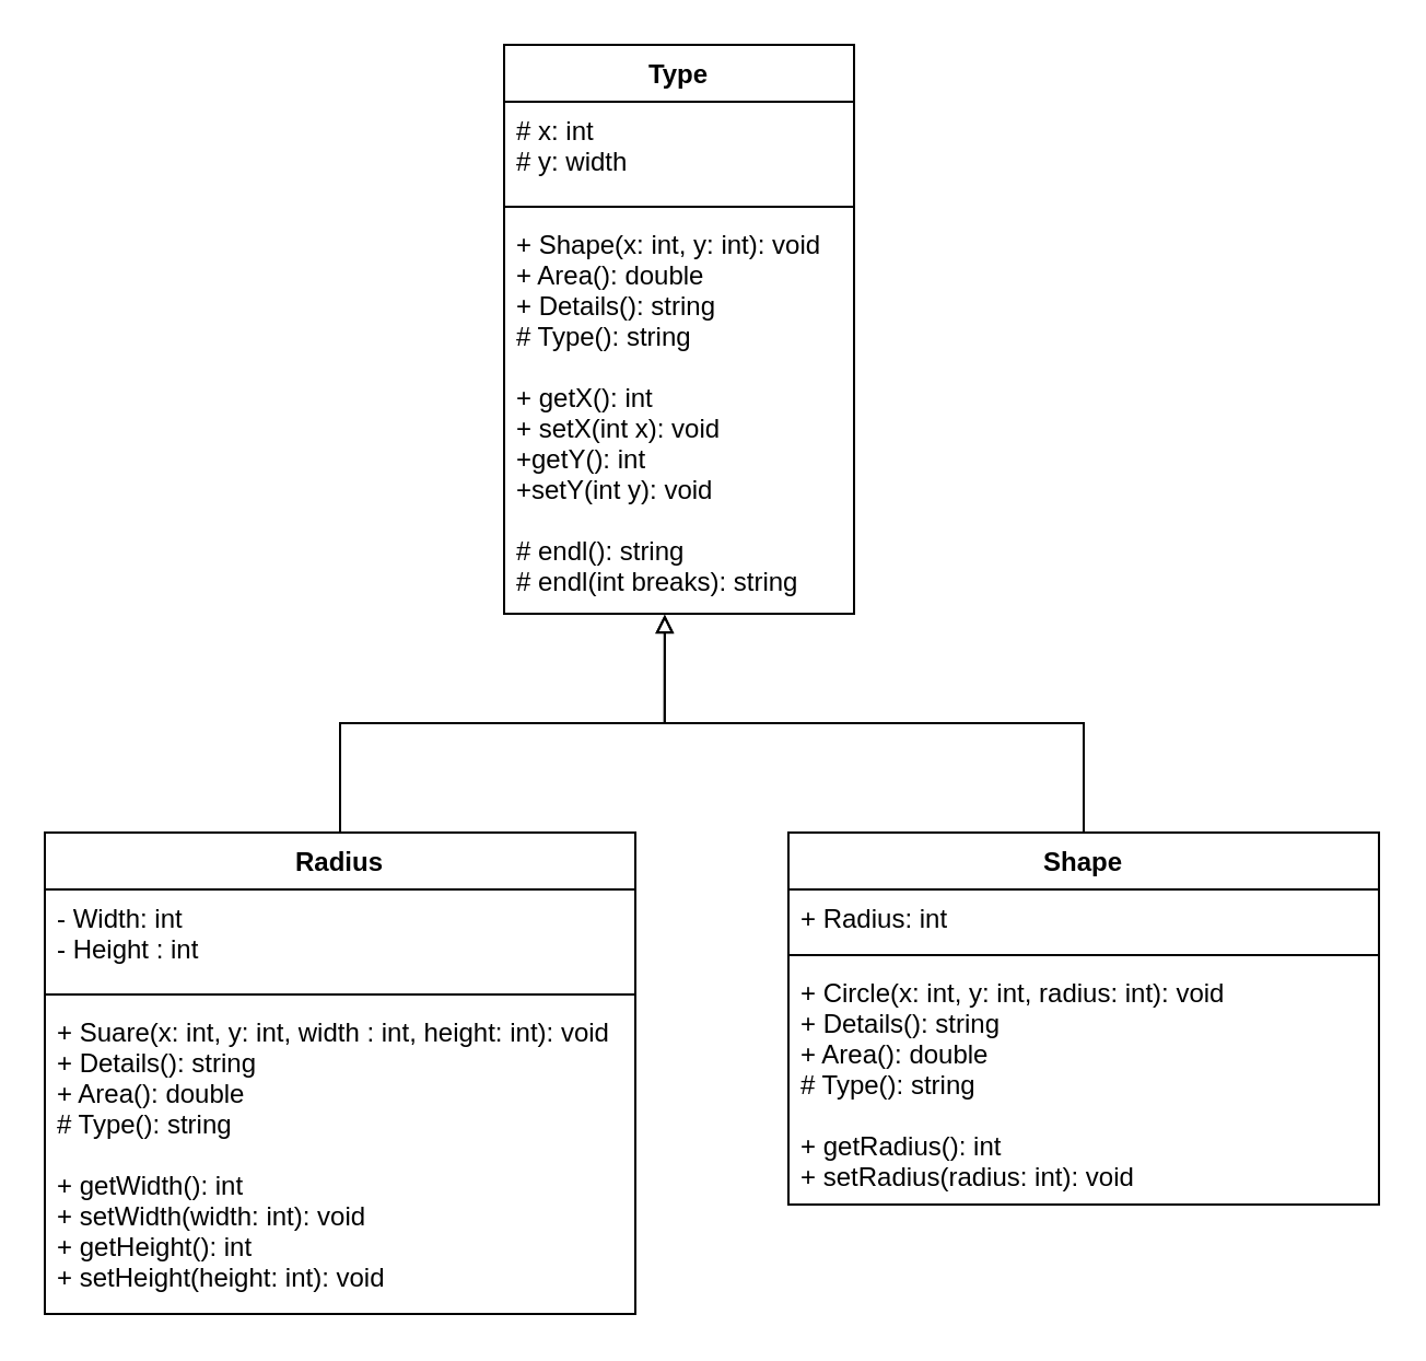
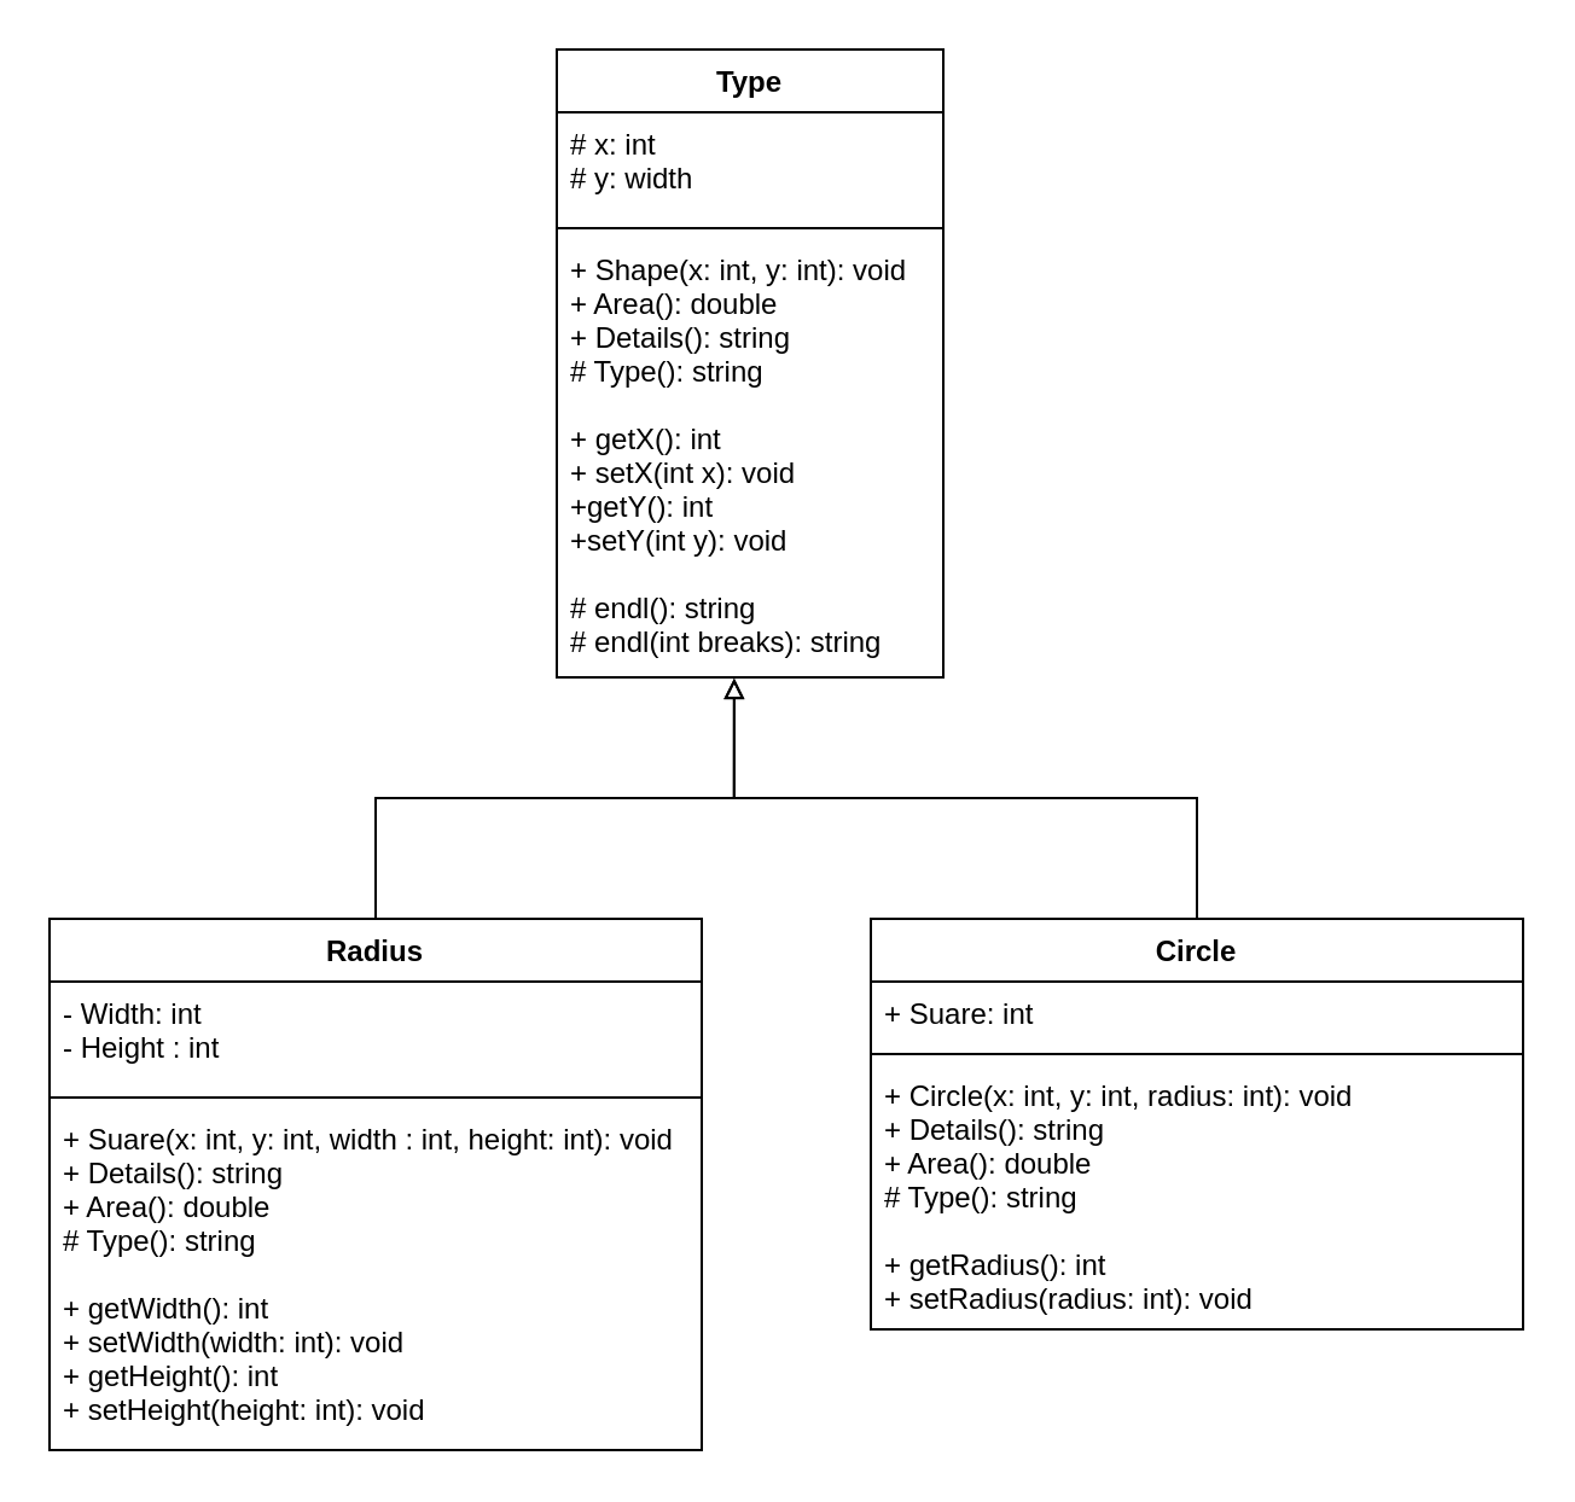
- <mxCell id="12" value="Shape" style="swimlane;fontStyle=1;align=center;verticalAlign=top;childLayout=stackLayout;horizontal=1;startSize=26;horizontalStack=0;resizeParent=1;resizeParentMax=0;resizeLast=0;collapsible=1;marginBottom=0;" vertex="1" parent="1"><mxGeometry x="360" y="380" width="270" height="170" as="geometry" /></mxCell>
+ <mxCell id="12" value="Circle" style="swimlane;fontStyle=1;align=center;verticalAlign=top;childLayout=stackLayout;horizontal=1;startSize=26;horizontalStack=0;resizeParent=1;resizeParentMax=0;resizeLast=0;collapsible=1;marginBottom=0;" vertex="1" parent="1"><mxGeometry x="360" y="380" width="270" height="170" as="geometry" /></mxCell>
- <mxCell id="13" value="+ Radius: int" style="text;strokeColor=none;fillColor=none;align=left;verticalAlign=top;spacingLeft=4;spacingRight=4;overflow=hidden;rotatable=0;points=[[0,0.5],[1,0.5]];portConstraint=eastwest;" vertex="1" parent="12"><mxGeometry y="26" width="270" height="26" as="geometry" /></mxCell>
+ <mxCell id="13" value="+ Suare: int" style="text;strokeColor=none;fillColor=none;align=left;verticalAlign=top;spacingLeft=4;spacingRight=4;overflow=hidden;rotatable=0;points=[[0,0.5],[1,0.5]];portConstraint=eastwest;" vertex="1" parent="12"><mxGeometry y="26" width="270" height="26" as="geometry" /></mxCell>
